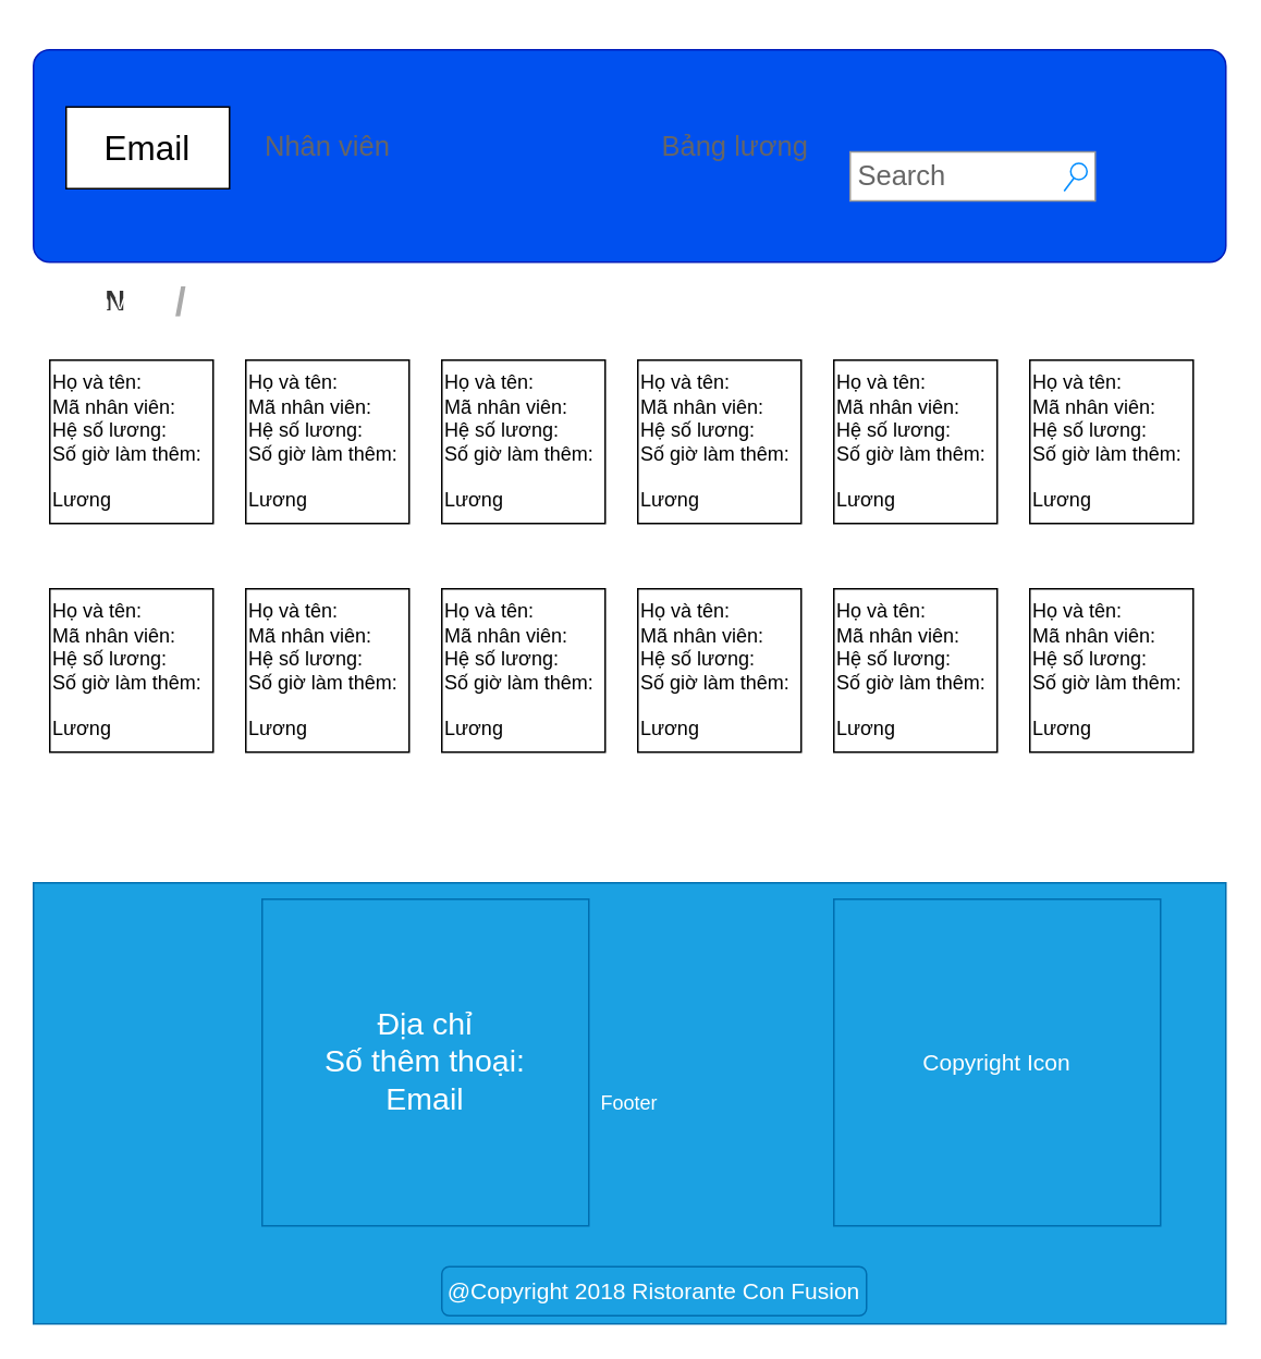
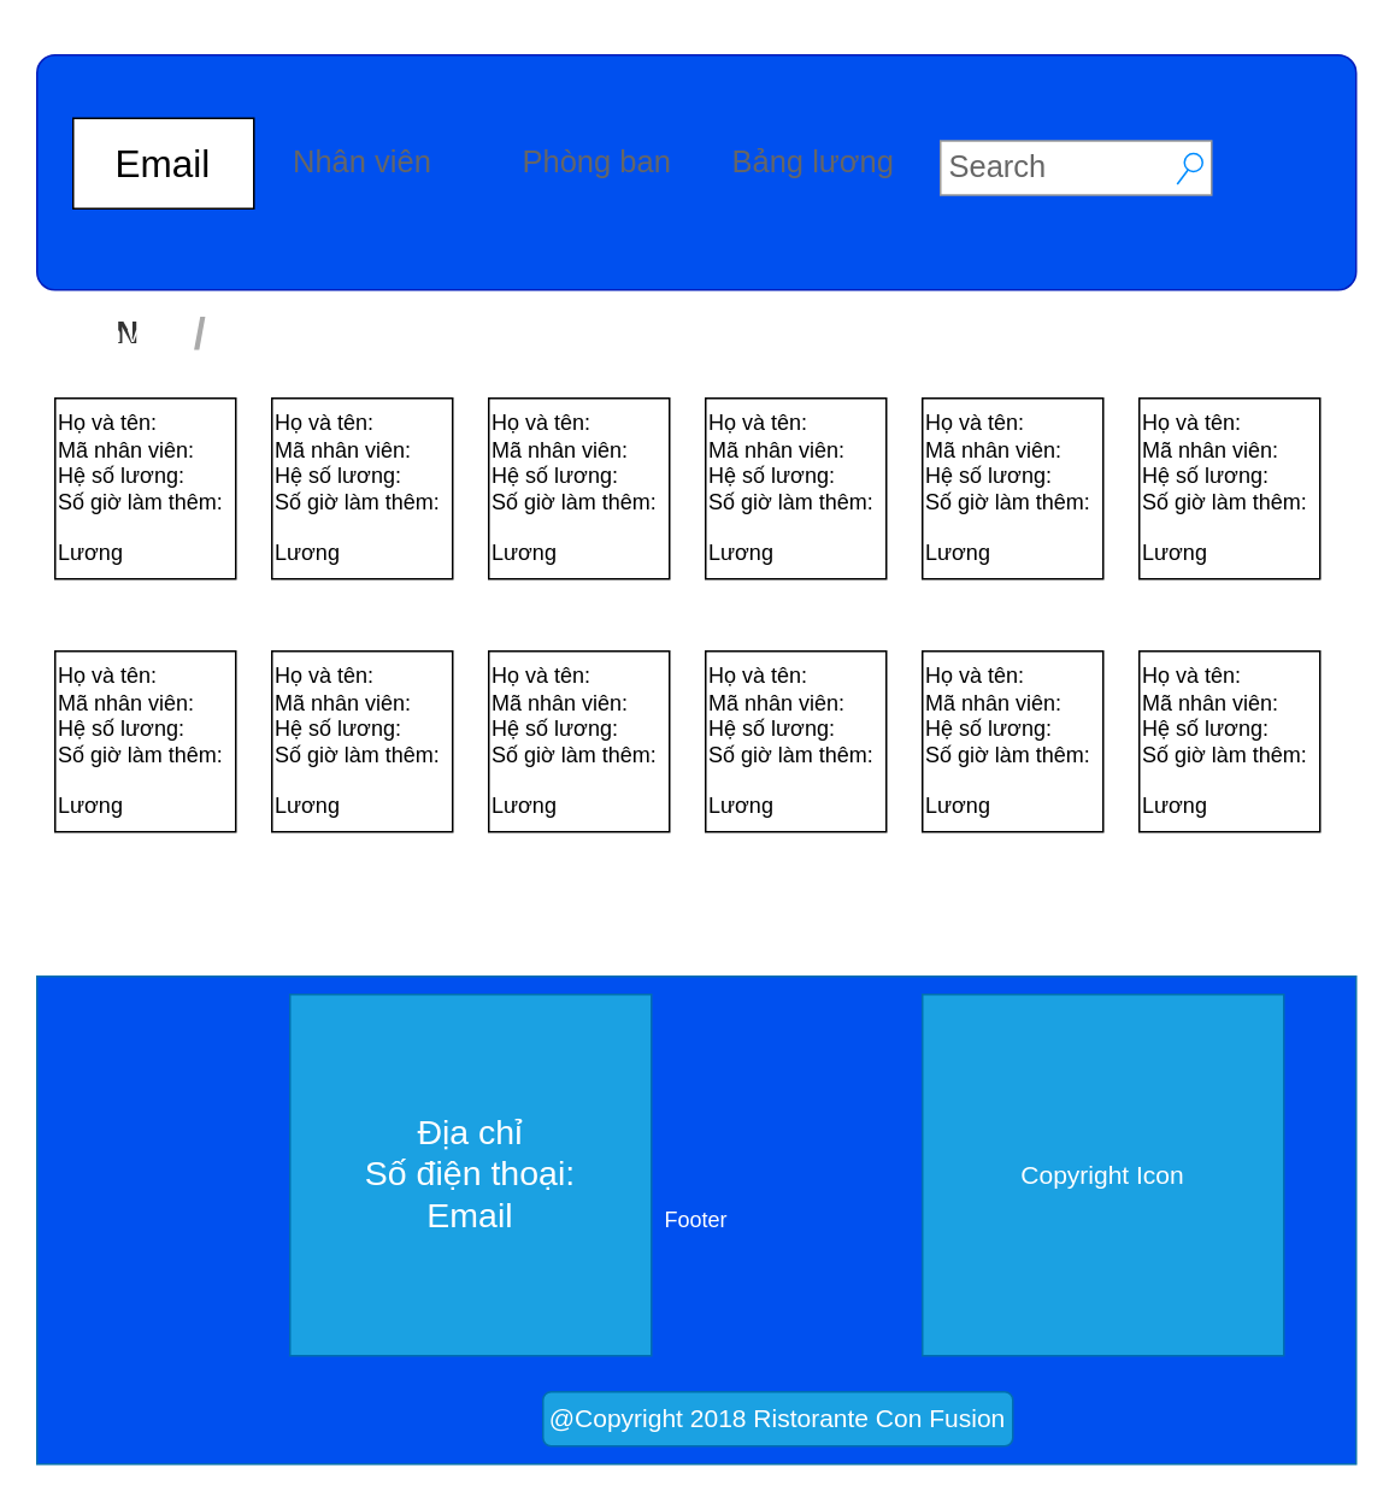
+ <mxCell id="8" value="Phòng ban" style="strokeColor=inherit;fillColor=inherit;gradientColor=inherit;strokeWidth=1;shadow=0;dashed=0;align=left;html=1;shape=mxgraph.mockup.forms.rrect;rSize=0;fontSize=17;fontColor=#666666;" parent="6" vertex="1"><mxGeometry x="137.14" width="45.59" height="35" as="geometry" /></mxCell>
- <mxCell id="11" value="Search" style="strokeWidth=1;shadow=0;dashed=0;align=center;html=1;shape=mxgraph.mockup.forms.searchBox;strokeColor=#999999;mainText=;strokeColor2=#008cff;fontColor=#666666;fontSize=17;align=left;spacingLeft=3;" parent="4" vertex="1"><mxGeometry x="500" y="72.5" width="150" height="30" as="geometry" /></mxCell>
+ <mxCell id="11" value="Search" style="strokeWidth=1;shadow=0;dashed=0;align=center;html=1;shape=mxgraph.mockup.forms.searchBox;strokeColor=#999999;mainText=;strokeColor2=#008cff;fontColor=#666666;fontSize=17;align=left;spacingLeft=3;" parent="4" vertex="1"><mxGeometry x="500" y="57.5" width="150" height="30" as="geometry" /></mxCell>
- <mxCell id="24" value="&lt;font style=&quot;font-size: 19px&quot;&gt;Địa chỉ&lt;br&gt;Số thêm thoại:&lt;br&gt;Email&lt;br&gt;&lt;/font&gt;" style="whiteSpace=wrap;html=1;aspect=fixed;fontSize=14;fontColor=#ffffff;align=center;fillColor=#1ba1e2;strokeColor=#006EAF;" vertex="1" parent="1"><mxGeometry x="160" y="550" width="200" height="200" as="geometry" /></mxCell>
+ <mxCell id="24" value="&lt;font style=&quot;font-size: 19px&quot;&gt;Địa chỉ&lt;br&gt;Số điện thoại:&lt;br&gt;Email&lt;br&gt;&lt;/font&gt;" style="whiteSpace=wrap;html=1;aspect=fixed;fontSize=14;fontColor=#ffffff;align=center;fillColor=#1ba1e2;strokeColor=#006EAF;" vertex="1" parent="1"><mxGeometry x="160" y="550" width="200" height="200" as="geometry" /></mxCell>
- <mxCell id="3" value="Footer" style="rounded=0;whiteSpace=wrap;html=1;fillColor=#1ba1e2;fontColor=#ffffff;strokeColor=#006EAF;" parent="1" vertex="1"><mxGeometry x="20" y="540" width="730" height="270" as="geometry" /></mxCell>
+ <mxCell id="3" value="Footer" style="rounded=0;whiteSpace=wrap;html=1;fillColor=#0050ef;fontColor=#ffffff;strokeColor=#006EAF;" parent="1" vertex="1"><mxGeometry x="20" y="540" width="730" height="270" as="geometry" /></mxCell>
- <mxCell id="23" value="@Copyright 2018 Ristorante Con Fusion" style="rounded=1;whiteSpace=wrap;html=1;fontSize=14;fontColor=#ffffff;fillColor=#1ba1e2;strokeColor=#006EAF;" vertex="1" parent="1"><mxGeometry x="270" y="775" width="260" height="30" as="geometry" /></mxCell>
+ <mxCell id="23" value="@Copyright 2018 Ristorante Con Fusion" style="rounded=1;whiteSpace=wrap;html=1;fontSize=14;fontColor=#ffffff;fillColor=#1ba1e2;strokeColor=#006EAF;" vertex="1" parent="1"><mxGeometry x="300" y="770" width="260" height="30" as="geometry" /></mxCell>
